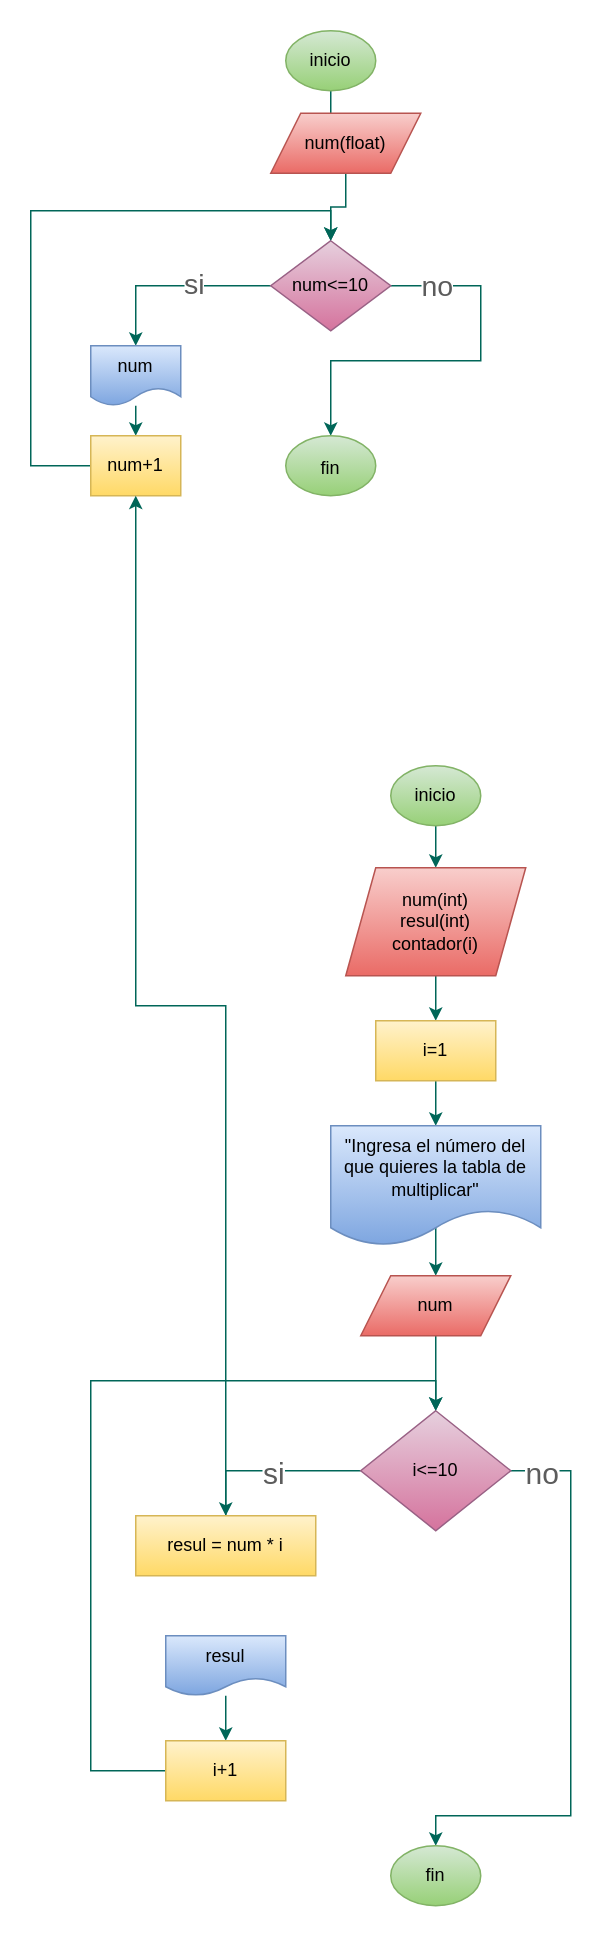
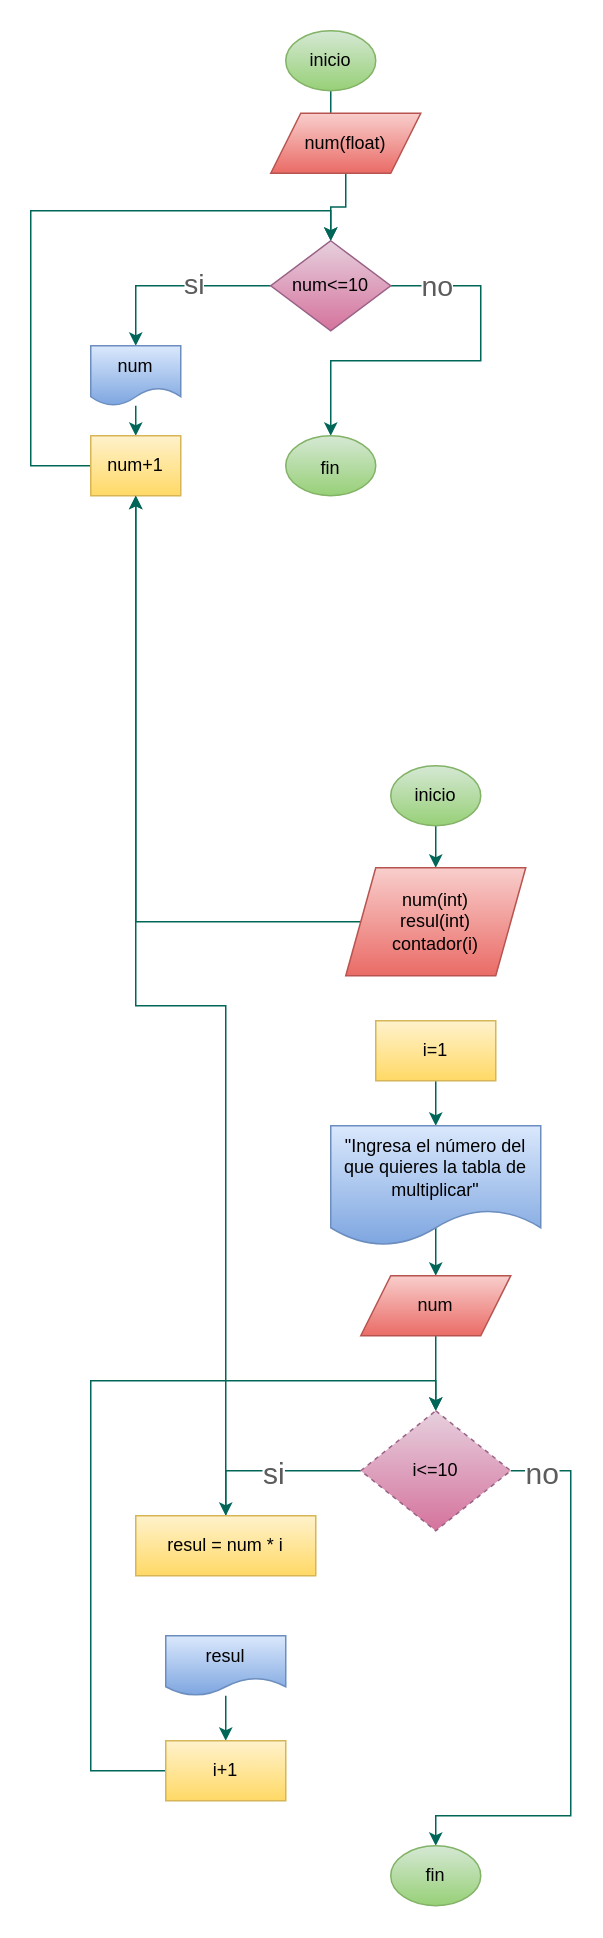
- <mxCell id="18" value="" style="edgeStyle=orthogonalEdgeStyle;rounded=0;orthogonalLoop=1;jettySize=auto;html=1;strokeColor=#006658;fontSize=12;fontColor=#5C5C5C;fillColor=#21C0A5;" edge="1" parent="1" source="19" target="21"><mxGeometry relative="1" as="geometry" /></mxCell>
+ <mxCell id="18" value="" style="edgeStyle=orthogonalEdgeStyle;rounded=0;orthogonalLoop=1;jettySize=auto;html=1;strokeColor=#006658;fontSize=12;fontColor=#5C5C5C;fillColor=#21C0A5;" edge="1" parent="1" source="19" target="14"><mxGeometry relative="1" as="geometry" /></mxCell>
- <mxCell id="30" value="i&amp;lt;=10" style="rhombus;whiteSpace=wrap;html=1;fillColor=#e6d0de;strokeColor=#996185;gradientColor=#d5739d;" vertex="1" parent="1"><mxGeometry x="240" y="940" width="100" height="80" as="geometry" /></mxCell>
+ <mxCell id="30" value="i&amp;lt;=10" style="rhombus;whiteSpace=wrap;html=1;fillColor=#e6d0de;strokeColor=#996185;gradientColor=#d5739d;dashed=1;" vertex="1" parent="1"><mxGeometry x="240" y="940" width="100" height="80" as="geometry" /></mxCell>
